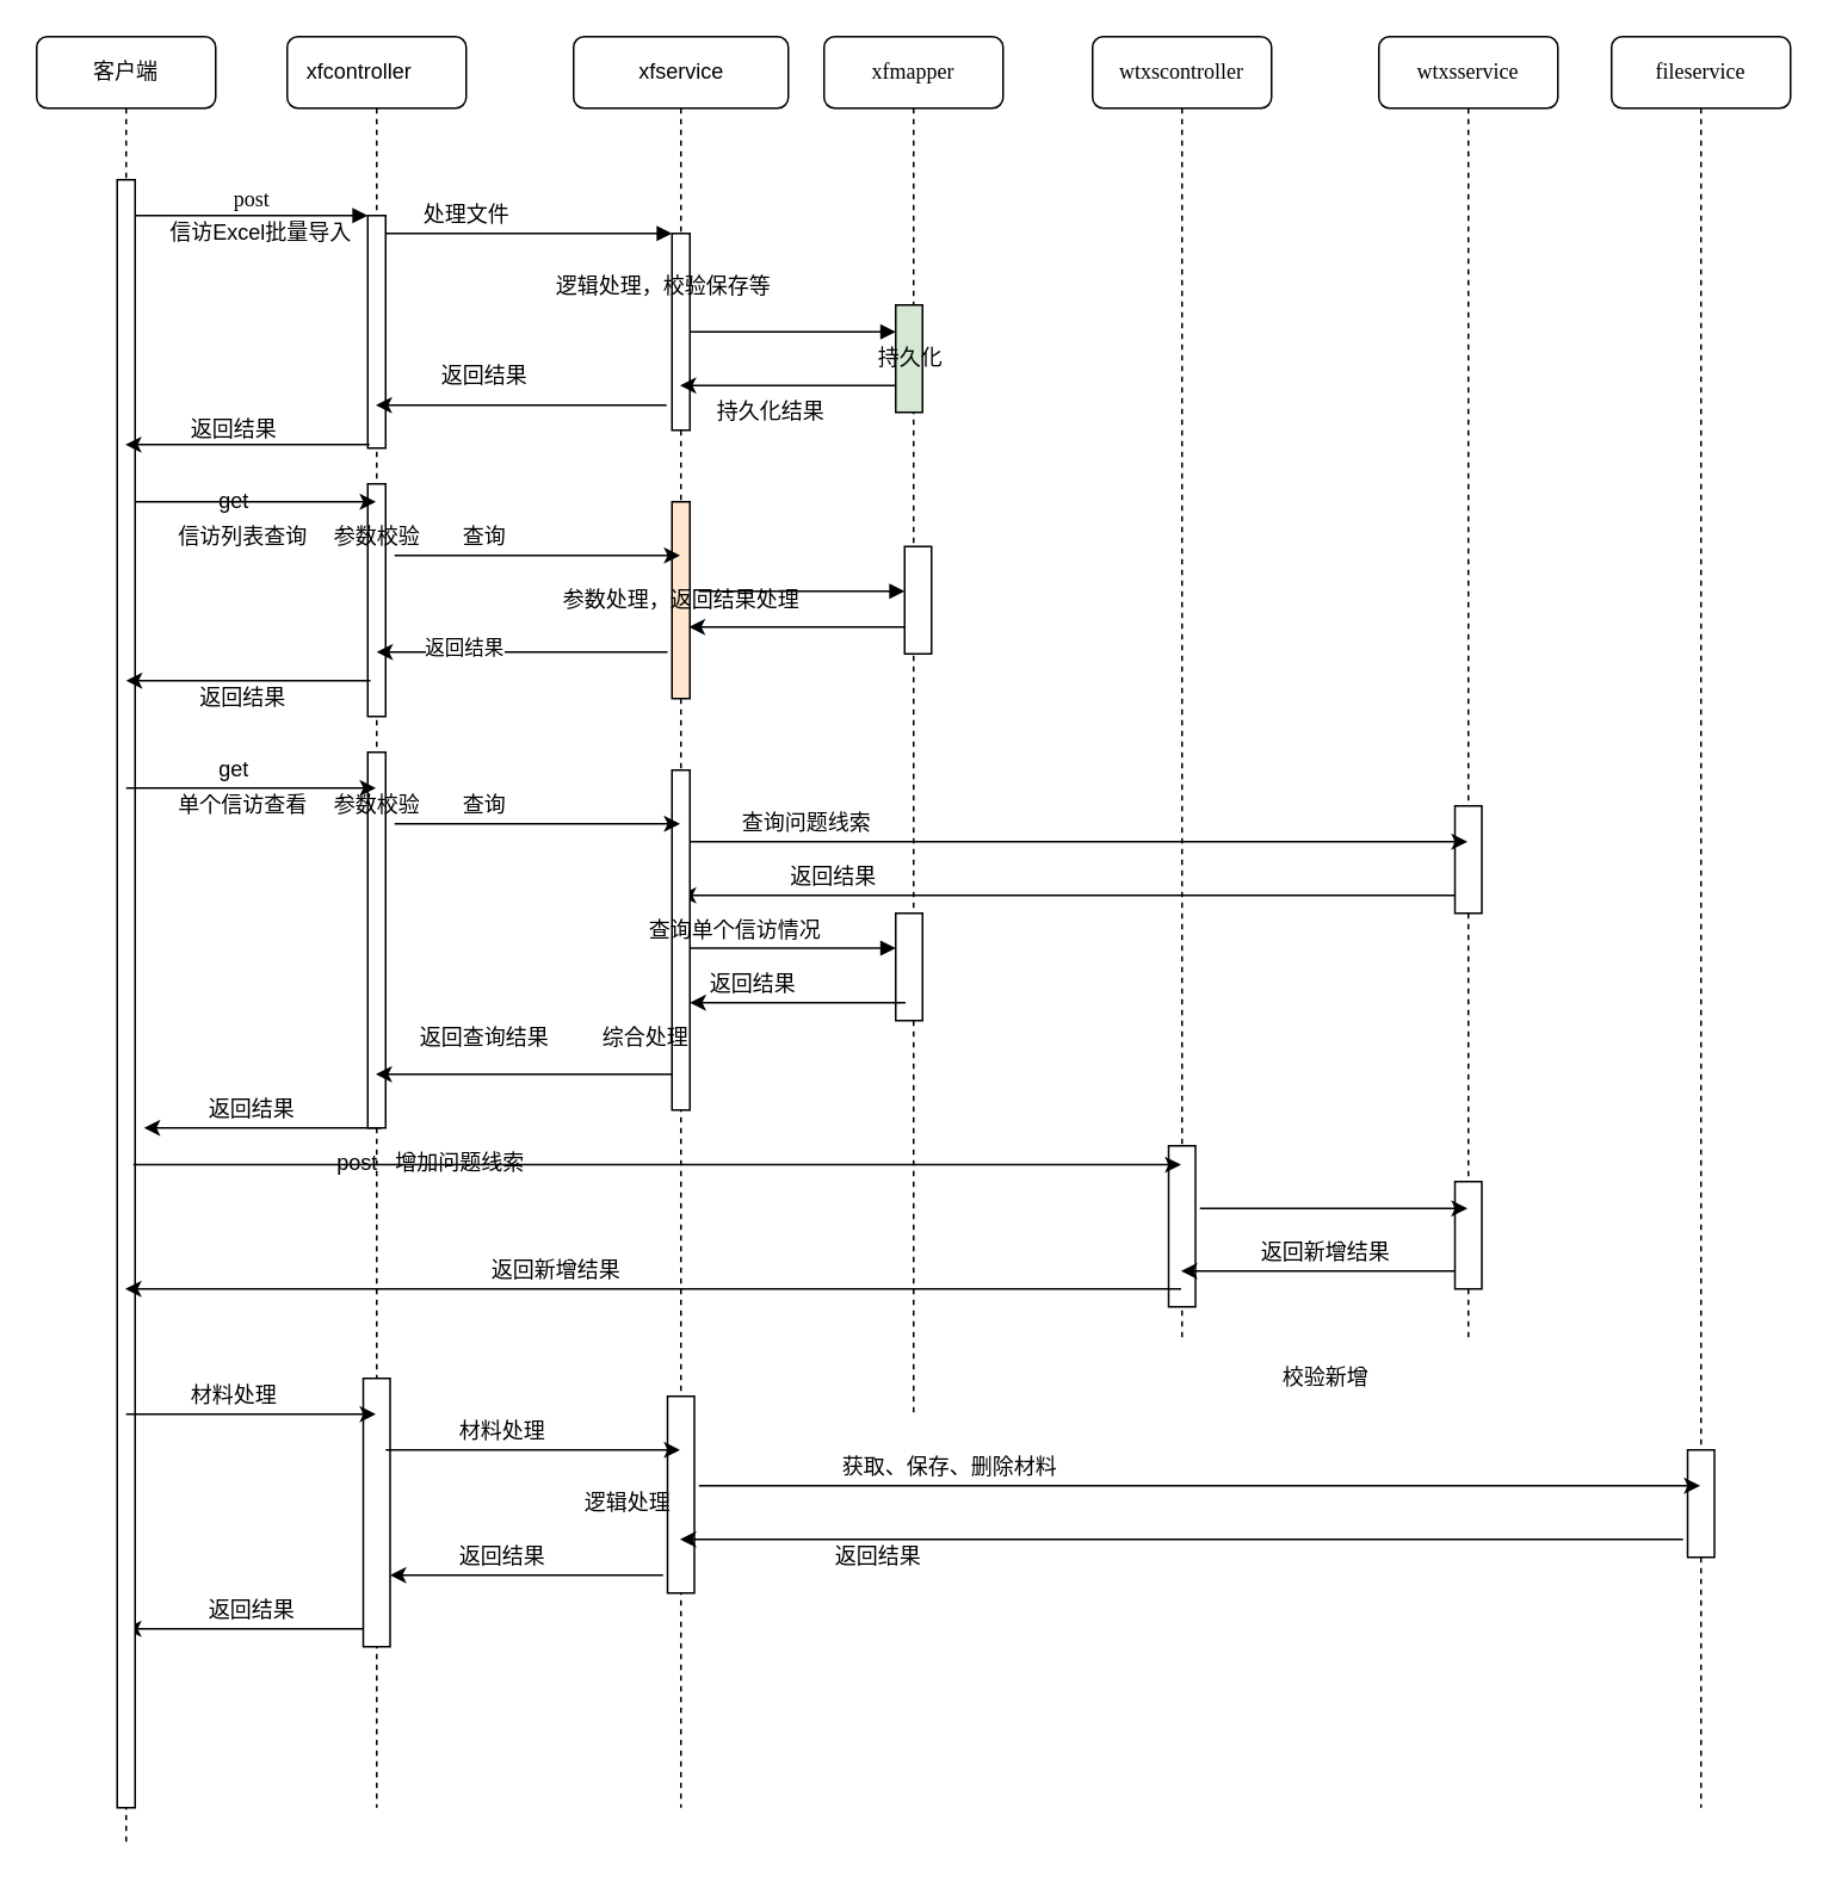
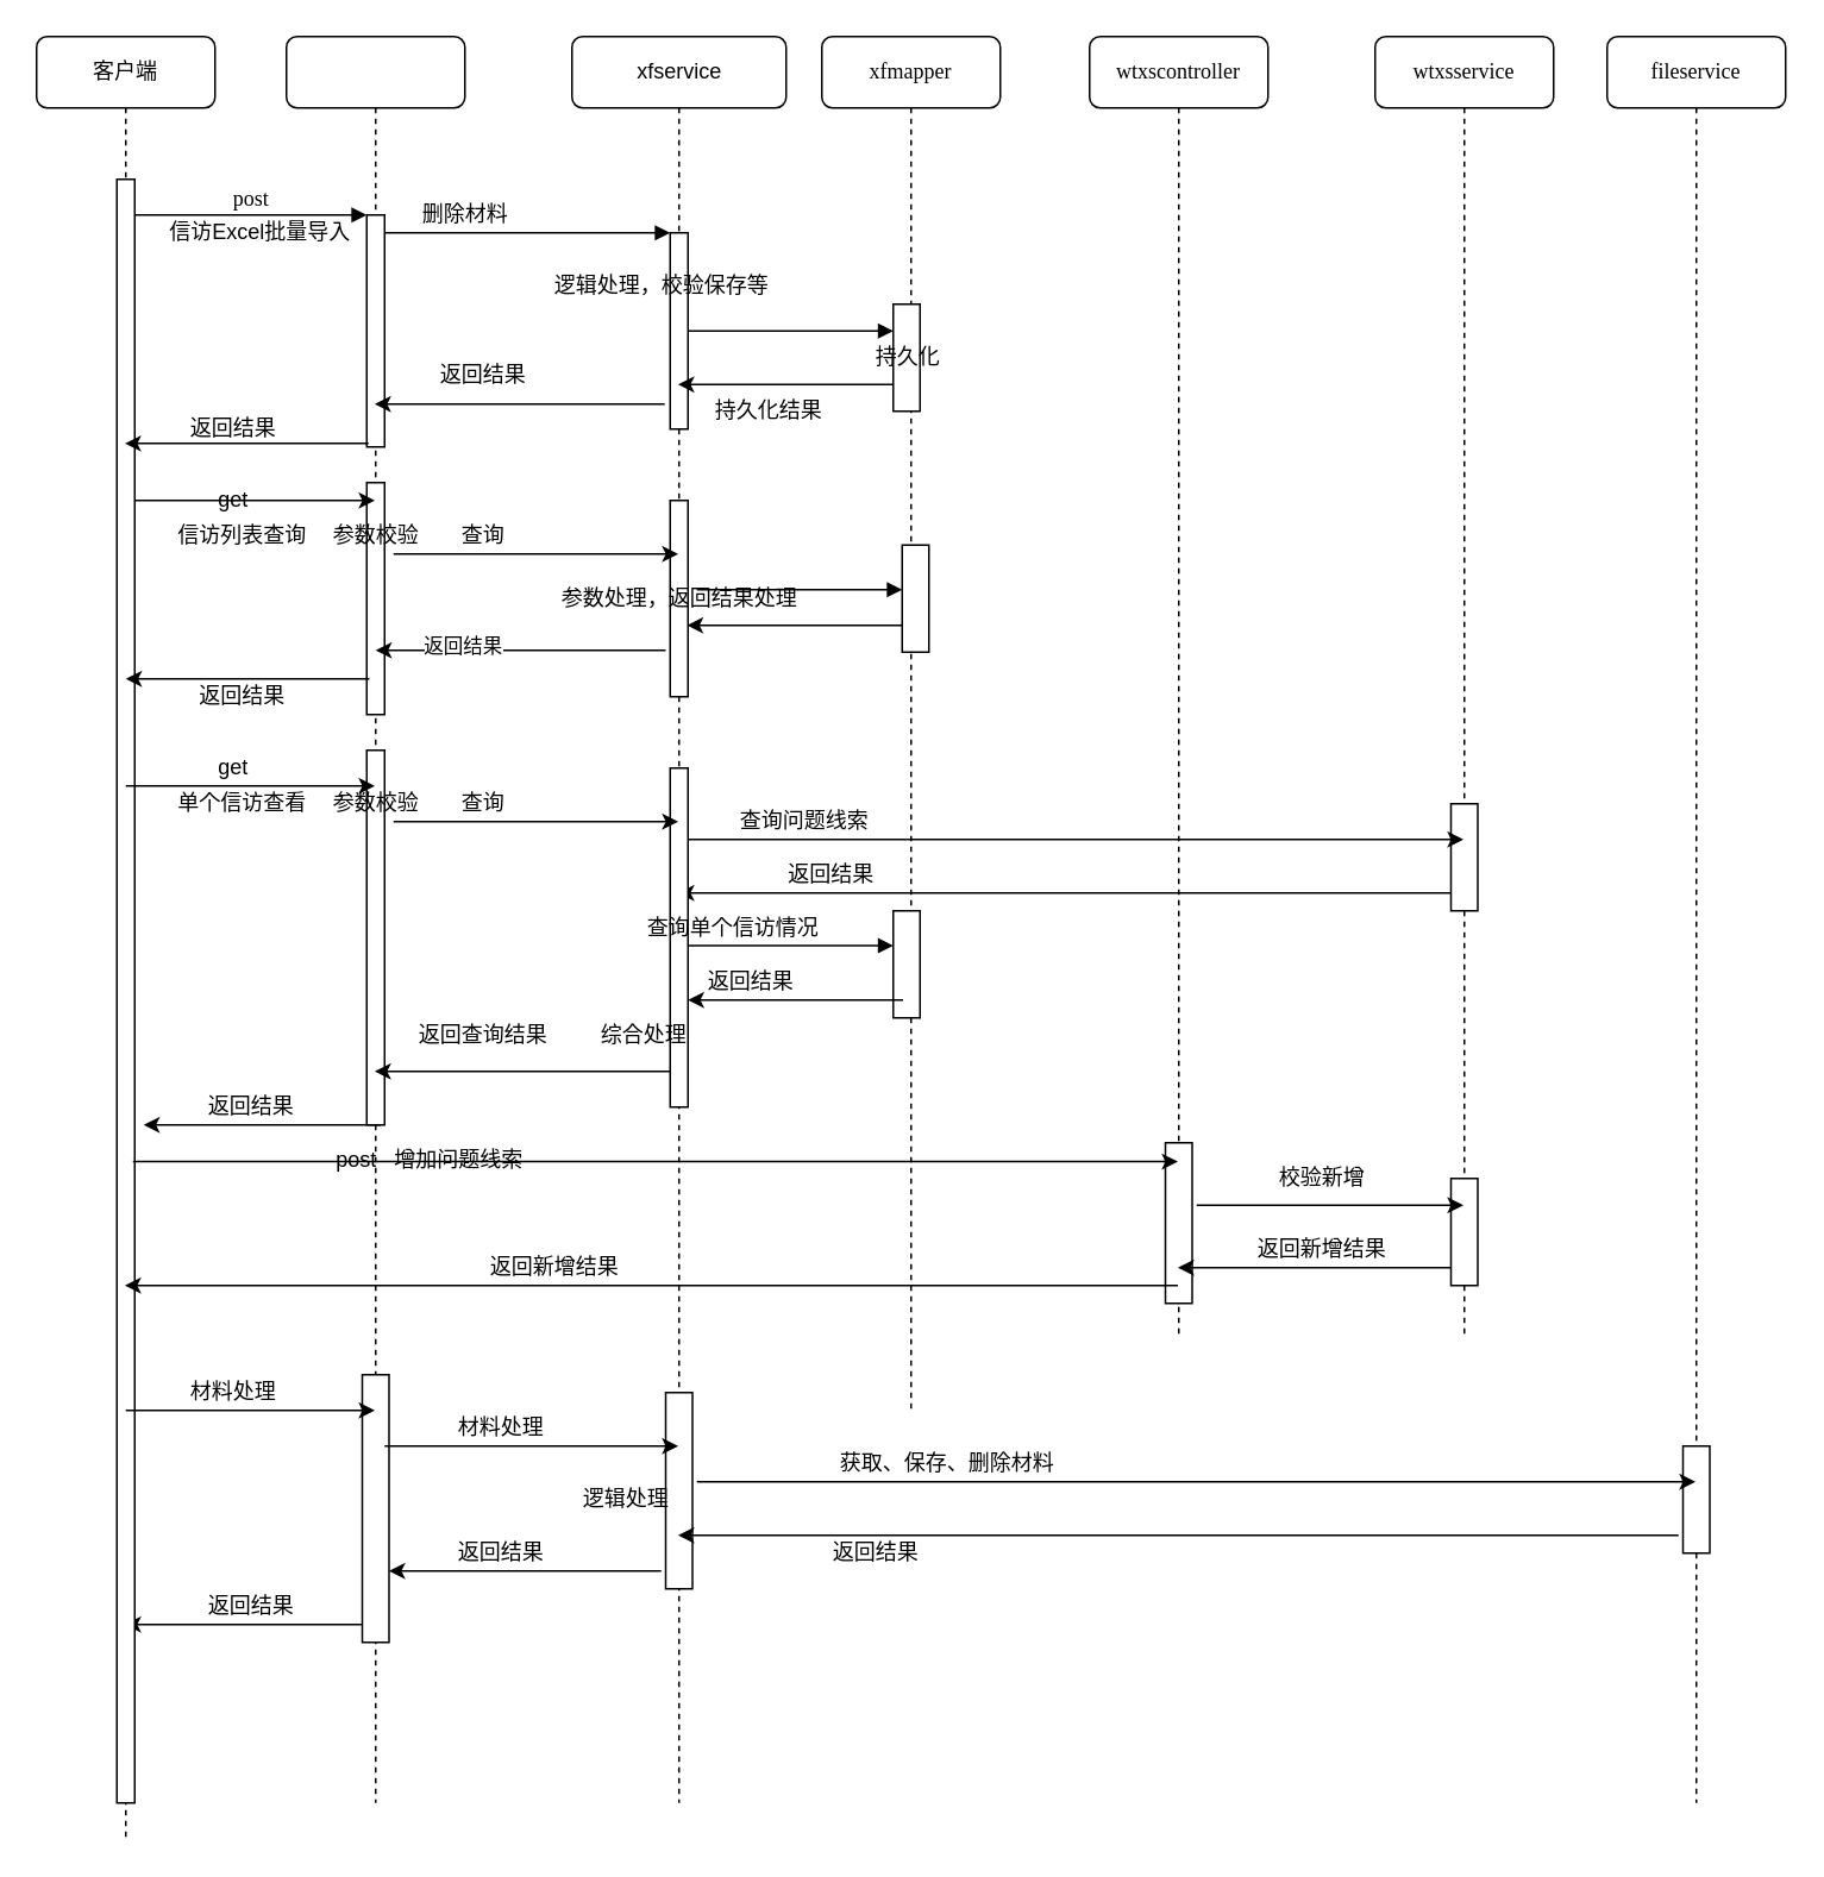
- <mxCell id="5" value="xfcontroller" style="text;html=1;align=center;verticalAlign=middle;resizable=0;points=[];autosize=1;" parent="2" vertex="1"><mxGeometry x="5" y="10" width="70" height="20" as="geometry" /></mxCell>
- <mxCell id="33" value="处理文件" style="text;html=1;align=center;verticalAlign=middle;resizable=0;points=[];autosize=1;" parent="1" vertex="1"><mxGeometry x="230" y="110" width="60" height="20" as="geometry" /></mxCell>
+ <mxCell id="33" value="删除材料" style="text;html=1;align=center;verticalAlign=middle;resizable=0;points=[];autosize=1;" parent="1" vertex="1"><mxGeometry x="230" y="110" width="60" height="20" as="geometry" /></mxCell>
- <mxCell id="15" value="持久化" style="html=1;points=[];perimeter=orthogonalPerimeter;rounded=0;shadow=0;comic=0;labelBackgroundColor=none;strokeWidth=1;fontFamily=Verdana;fontSize=12;align=center;fillColor=#d5e8d4;" parent="14" vertex="1"><mxGeometry x="40" y="150" width="15" height="60" as="geometry" /></mxCell>
+ <mxCell id="15" value="持久化" style="html=1;points=[];perimeter=orthogonalPerimeter;rounded=0;shadow=0;comic=0;labelBackgroundColor=none;strokeWidth=1;fontFamily=Verdana;fontSize=12;align=center;" parent="14" vertex="1"><mxGeometry x="40" y="150" width="15" height="60" as="geometry" /></mxCell>
- <mxCell id="11" value="参数处理，返回结果处理" style="html=1;points=[];perimeter=orthogonalPerimeter;rounded=0;shadow=0;comic=0;labelBackgroundColor=none;strokeWidth=1;fontFamily=Verdana;fontSize=12;align=center;fillColor=#ffe6cc;" parent="8" vertex="1"><mxGeometry x="55" y="260" width="10" height="110" as="geometry" /></mxCell>
+ <mxCell id="11" value="参数处理，返回结果处理" style="html=1;points=[];perimeter=orthogonalPerimeter;rounded=0;shadow=0;comic=0;labelBackgroundColor=none;strokeWidth=1;fontFamily=Verdana;fontSize=12;align=center;" parent="8" vertex="1"><mxGeometry x="55" y="260" width="10" height="110" as="geometry" /></mxCell>
- <mxCell id="74" value="校验新增" style="text;html=1;align=center;verticalAlign=middle;resizable=0;points=[];autosize=1;" parent="1" vertex="1"><mxGeometry x="710" y="760" width="60" height="20" as="geometry" /></mxCell>
+ <mxCell id="74" value="校验新增" style="text;html=1;align=center;verticalAlign=middle;resizable=0;points=[];autosize=1;" parent="1" vertex="1"><mxGeometry x="710" y="650" width="60" height="20" as="geometry" /></mxCell>
